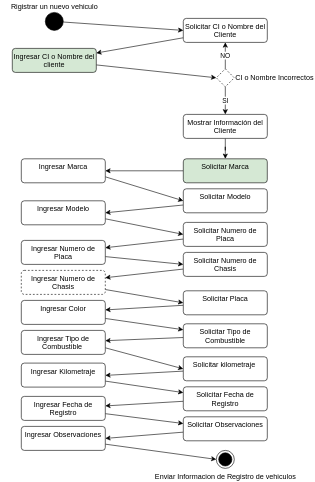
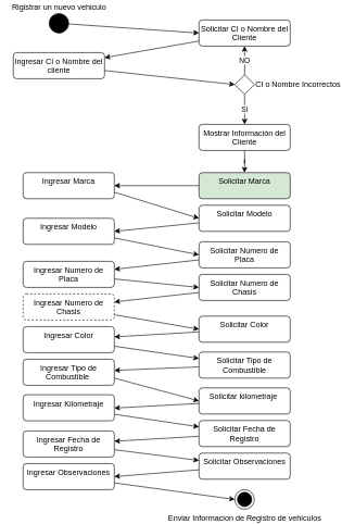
- <mxCell id="11" value="Ingresar CI o Nombre del cliente" style="html=1;align=center;verticalAlign=top;rounded=1;absoluteArcSize=1;arcSize=10;dashed=0;whiteSpace=wrap;fillColor=#d5e8d4;" vertex="1" parent="1"><mxGeometry x="20" y="80" width="140" height="40" as="geometry" /></mxCell>
+ <mxCell id="11" value="Ingresar CI o Nombre del cliente" style="html=1;align=center;verticalAlign=top;rounded=1;absoluteArcSize=1;arcSize=10;dashed=0;whiteSpace=wrap;" vertex="1" parent="1"><mxGeometry x="20" y="80" width="140" height="40" as="geometry" /></mxCell>
- <mxCell id="9" value="CI o Nombre Incorrectos" style="rhombus;labelPosition=right;verticalLabelPosition=middle;align=left;verticalAlign=middle;dashed=1;" vertex="1" parent="1"><mxGeometry x="360" y="114" width="30" height="30" as="geometry" /></mxCell>
+ <mxCell id="9" value="CI o Nombre Incorrectos" style="rhombus;labelPosition=right;verticalLabelPosition=middle;align=left;verticalAlign=middle;" vertex="1" parent="1"><mxGeometry x="360" y="114" width="30" height="30" as="geometry" /></mxCell>
- <mxCell id="23" value="&lt;font style=&quot;vertical-align: inherit;&quot;&gt;&lt;font style=&quot;vertical-align: inherit;&quot;&gt;Solicitar Placa&lt;/font&gt;&lt;/font&gt;" style="html=1;align=center;verticalAlign=top;rounded=1;absoluteArcSize=1;arcSize=10;dashed=0;whiteSpace=wrap;" vertex="1" parent="1"><mxGeometry x="305" y="484" width="140" height="40" as="geometry" /></mxCell>
+ <mxCell id="23" value="&lt;font style=&quot;vertical-align: inherit;&quot;&gt;&lt;font style=&quot;vertical-align: inherit;&quot;&gt;Solicitar Color&lt;/font&gt;&lt;/font&gt;" style="html=1;align=center;verticalAlign=top;rounded=1;absoluteArcSize=1;arcSize=10;dashed=0;whiteSpace=wrap;" vertex="1" parent="1"><mxGeometry x="305" y="484" width="140" height="40" as="geometry" /></mxCell>
